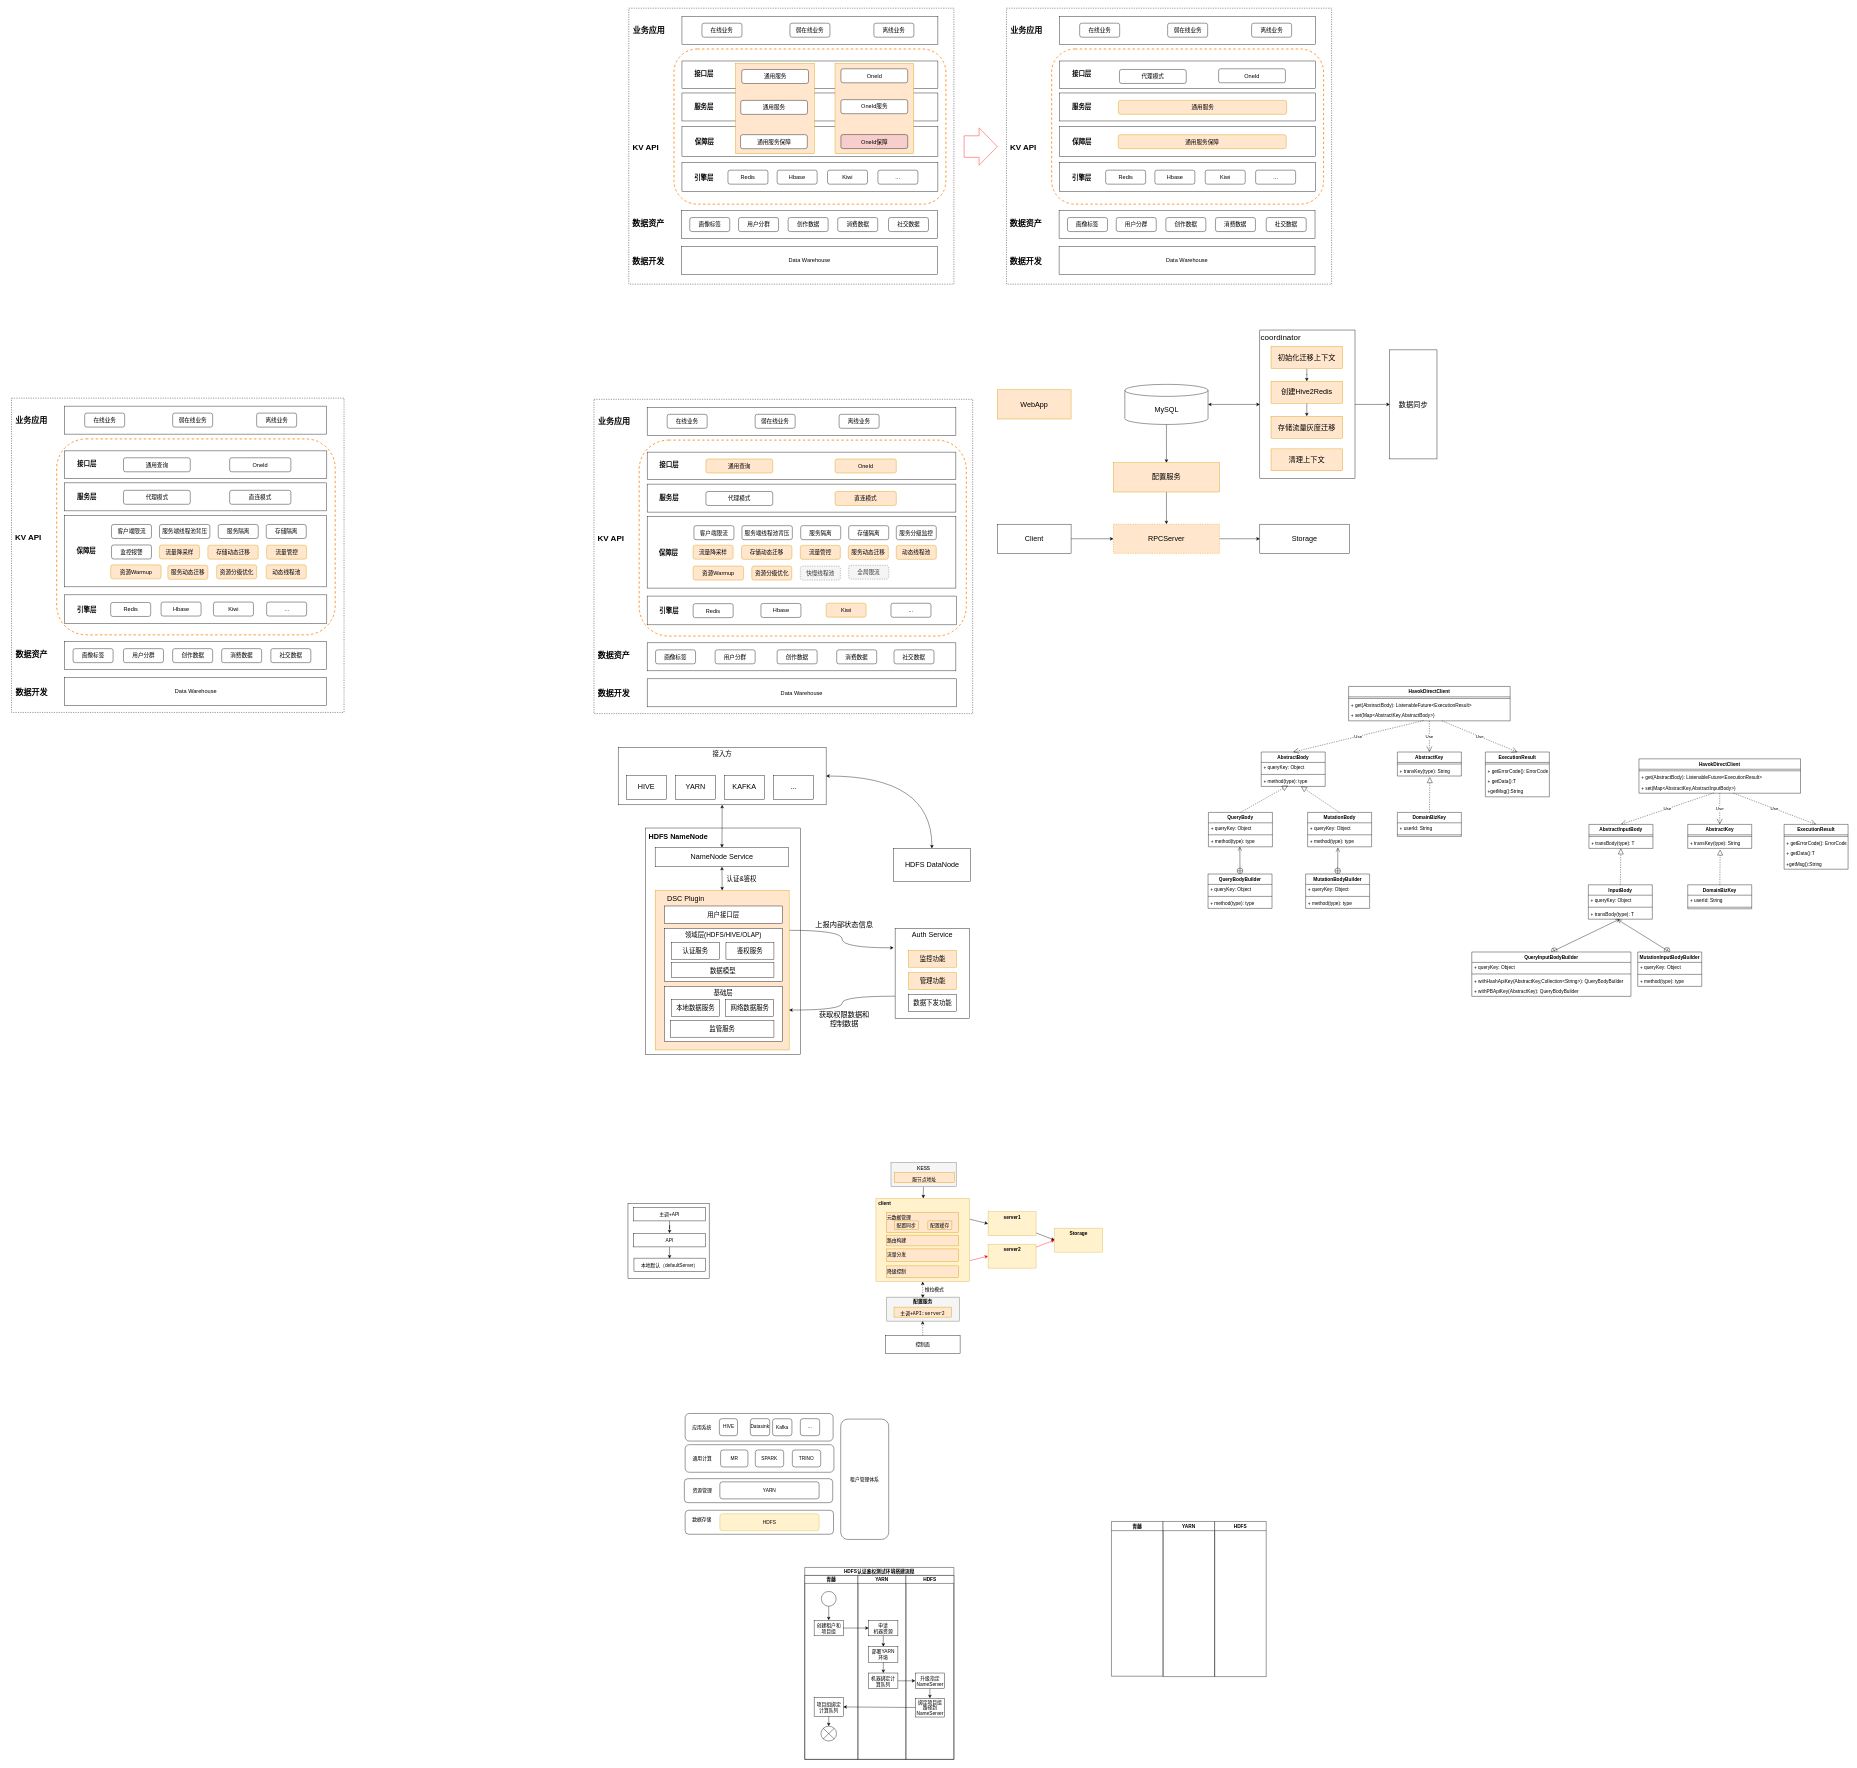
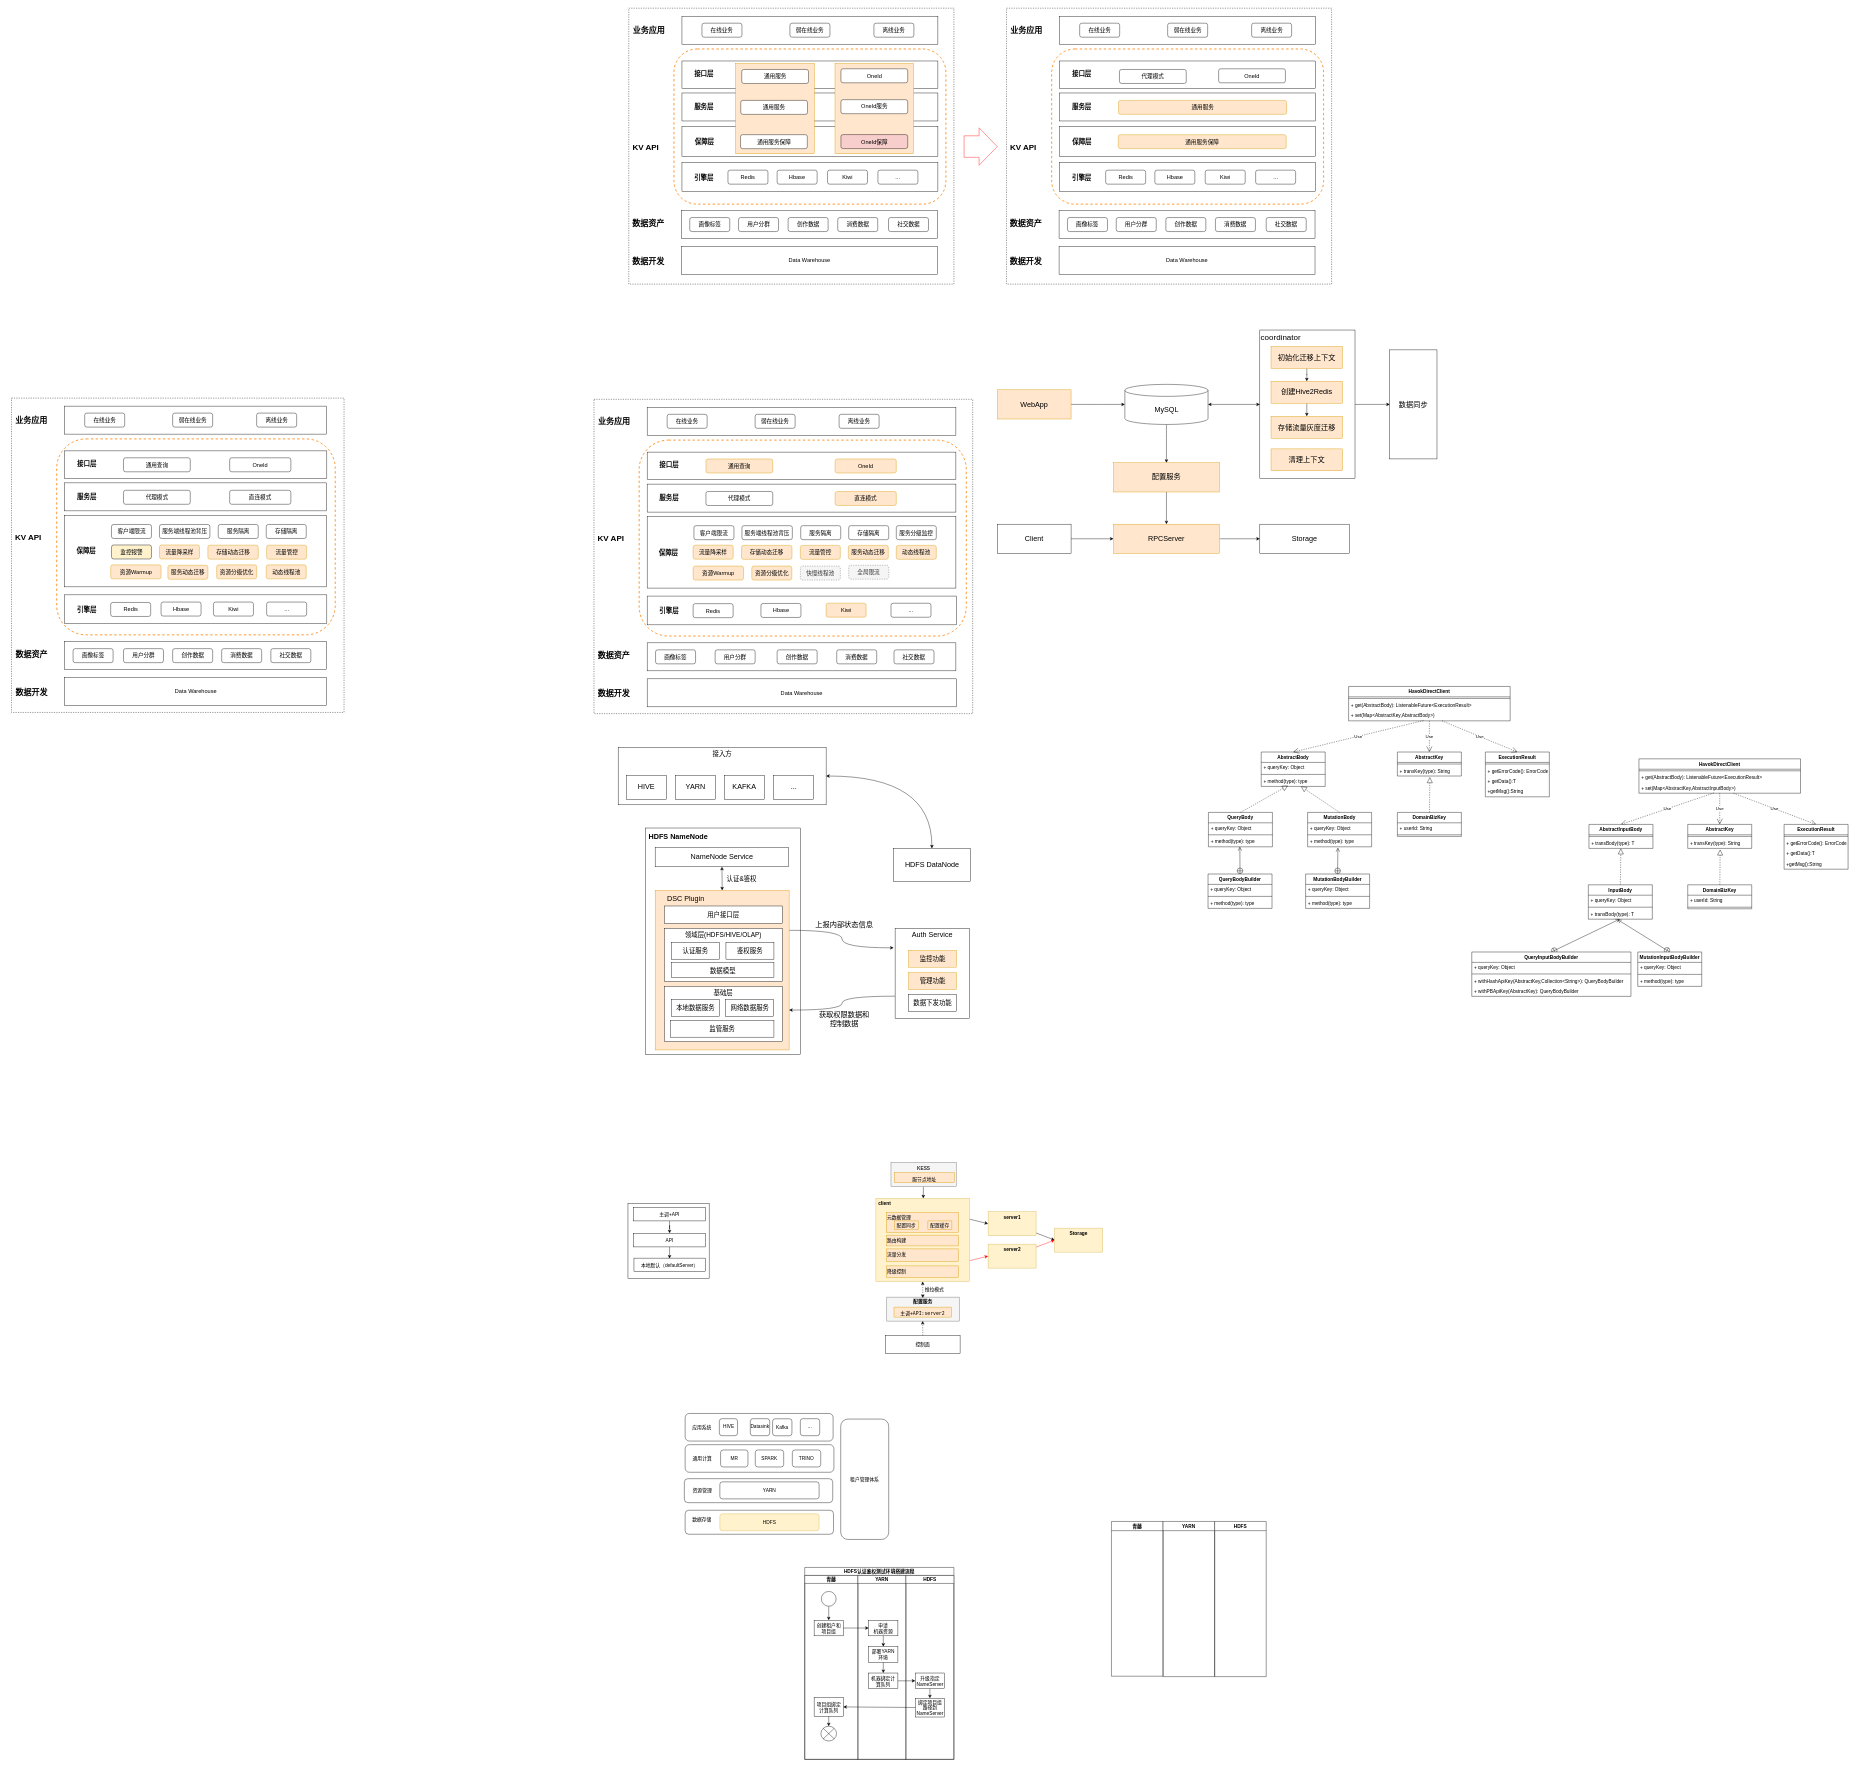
+ <mxCell id="82" style="edgeStyle=orthogonalEdgeStyle;curved=1;rounded=0;orthogonalLoop=1;jettySize=auto;html=1;fontSize=20;startArrow=none;startFill=0;exitX=1;exitY=0.5;exitDx=0;exitDy=0;" parent="1" source="99" target="85" edge="1"><mxGeometry relative="1" as="geometry"><mxPoint x="2734.75" y="1010.75" as="sourcePoint" /></mxGeometry></mxCell>
- <mxCell id="95" value="RPCServer" style="rounded=0;whiteSpace=wrap;html=1;fontSize=18;strokeWidth=1;fillColor=#ffe6cc;strokeColor=#d79b00;dashed=1;" parent="1" vertex="1"><mxGeometry x="2783" y="1310.25" width="265" height="73" as="geometry" /></mxCell>
+ <mxCell id="95" value="RPCServer" style="rounded=0;whiteSpace=wrap;html=1;fontSize=18;strokeWidth=1;fillColor=#ffe6cc;strokeColor=#d79b00;" parent="1" vertex="1"><mxGeometry x="2783" y="1310.25" width="265" height="73" as="geometry" /></mxCell>
- <mxCell id="365" value="&lt;span style=&quot;font-size: 14px&quot;&gt;监控报警&lt;/span&gt;" style="rounded=1;whiteSpace=wrap;html=1;" parent="1" vertex="1"><mxGeometry x="277.5" y="1362.25" width="100" height="35" as="geometry" /></mxCell>
+ <mxCell id="365" value="&lt;span style=&quot;font-size: 14px&quot;&gt;监控报警&lt;/span&gt;" style="rounded=1;whiteSpace=wrap;html=1;fillColor=#fff2cc;" parent="1" vertex="1"><mxGeometry x="277.5" y="1362.25" width="100" height="35" as="geometry" /></mxCell>
- <mxCell id="51" style="edgeStyle=orthogonalEdgeStyle;curved=1;rounded=0;orthogonalLoop=1;jettySize=auto;html=1;exitX=0.5;exitY=1;exitDx=0;exitDy=0;entryX=0.5;entryY=0;entryDx=0;entryDy=0;fontSize=16;startArrow=classic;startFill=1;" parent="1" source="52" target="53" edge="1"><mxGeometry relative="1" as="geometry" /></mxCell>
